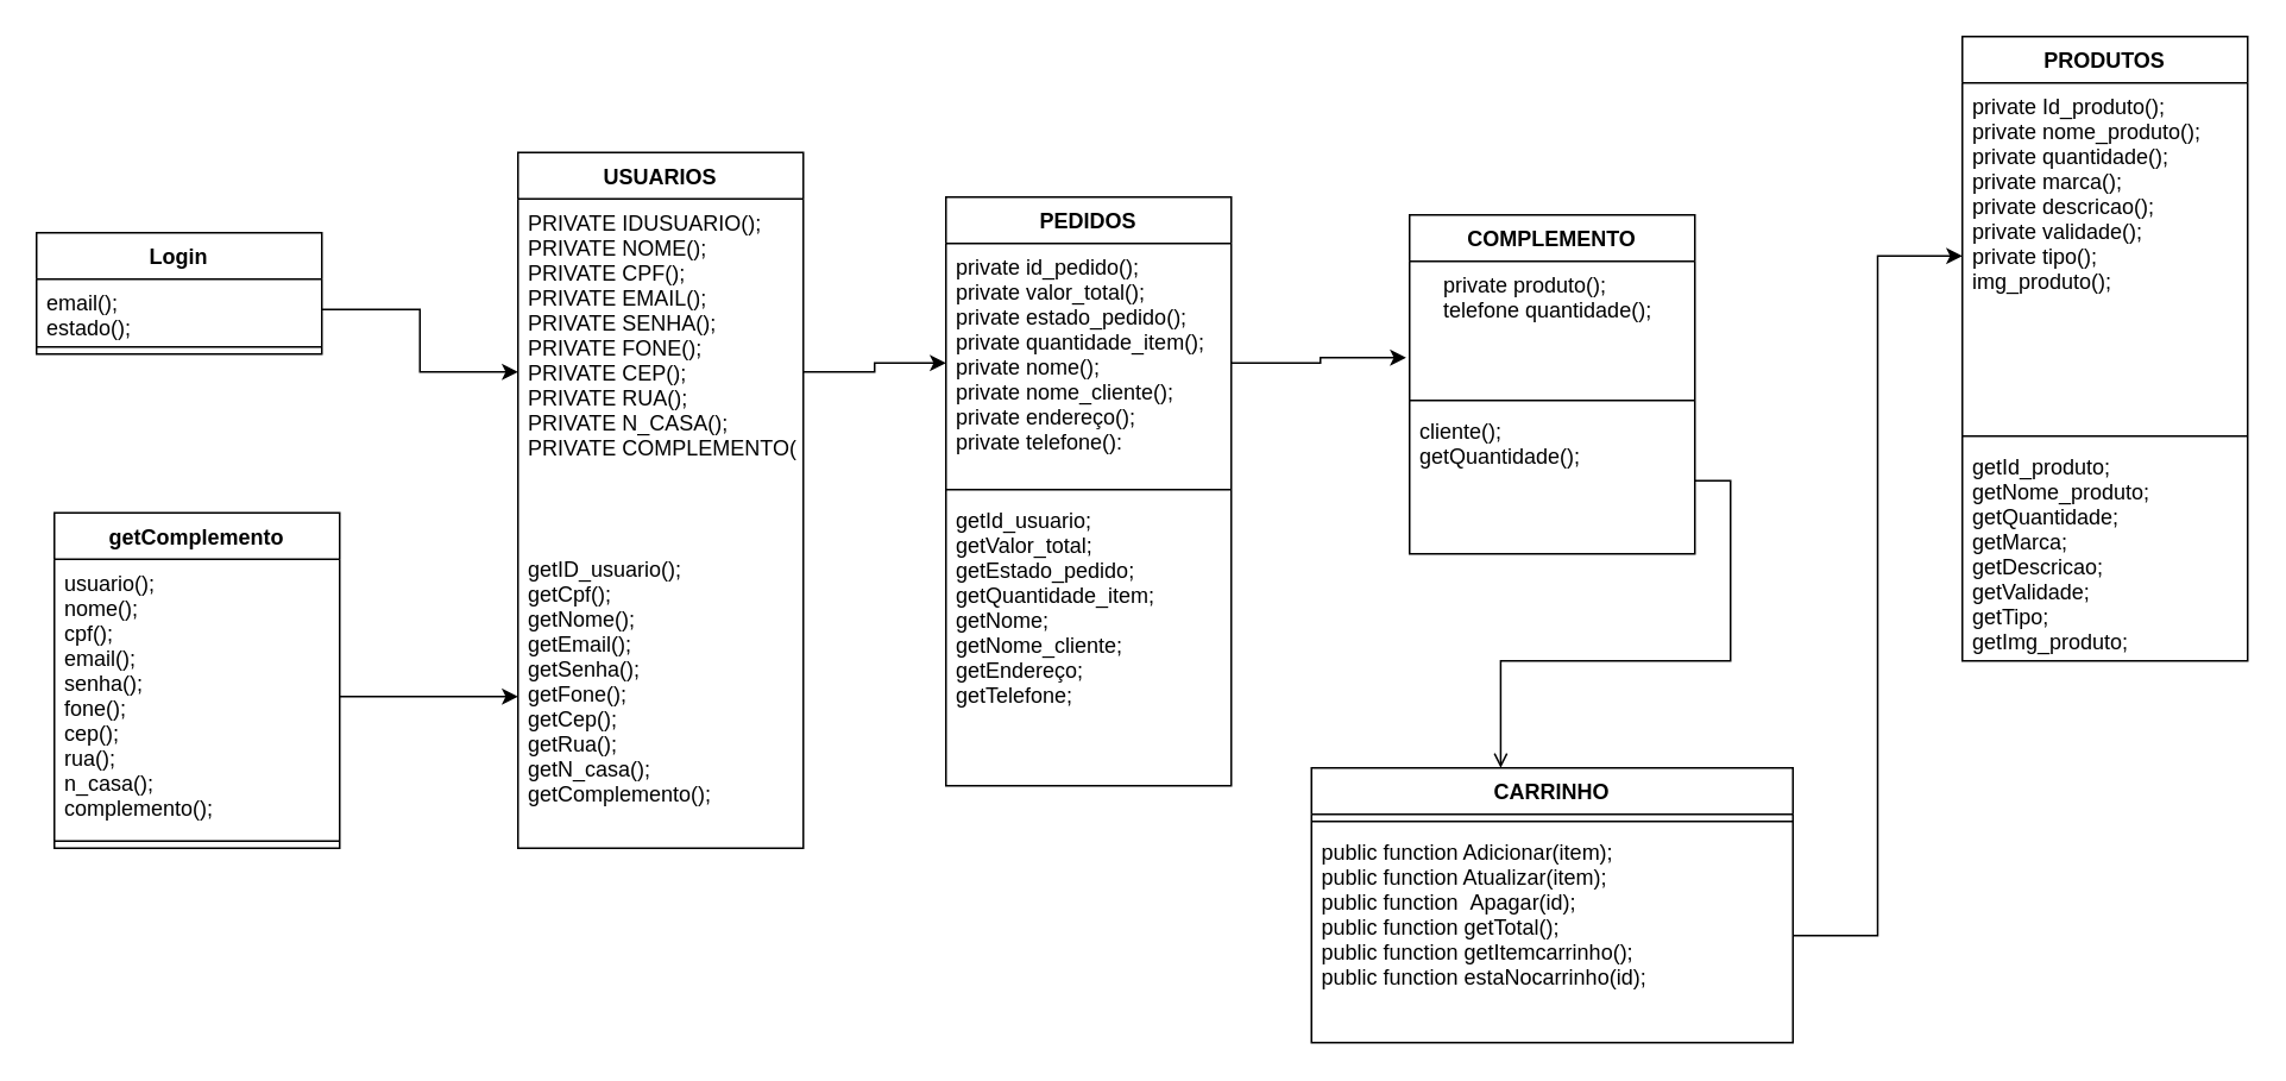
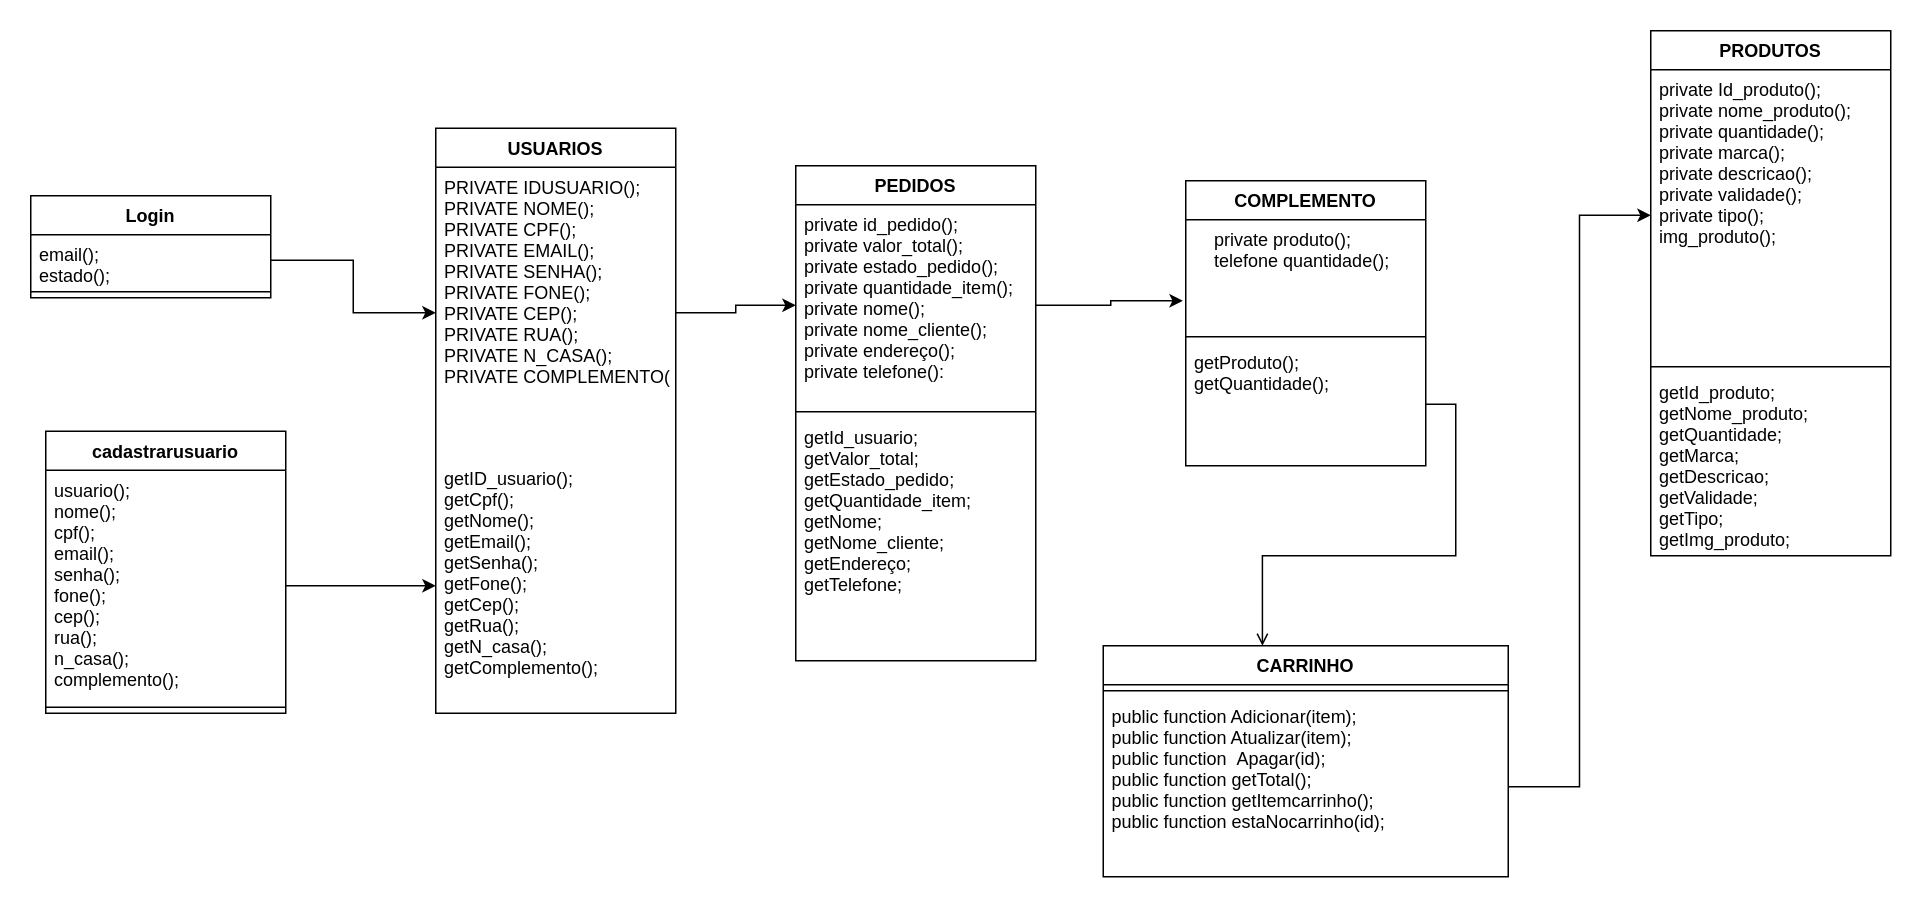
- <mxCell id="16" value="cliente();&#10;getQuantidade();&#10;" style="text;strokeColor=none;fillColor=none;align=left;verticalAlign=top;spacingLeft=4;spacingRight=4;overflow=hidden;rotatable=0;points=[[0,0.5],[1,0.5]];portConstraint=eastwest;" parent="13" vertex="1"><mxGeometry y="108" width="160" height="82" as="geometry" /></mxCell>
+ <mxCell id="16" value="getProduto();&#10;getQuantidade();&#10;" style="text;strokeColor=none;fillColor=none;align=left;verticalAlign=top;spacingLeft=4;spacingRight=4;overflow=hidden;rotatable=0;points=[[0,0.5],[1,0.5]];portConstraint=eastwest;" parent="13" vertex="1"><mxGeometry y="108" width="160" height="82" as="geometry" /></mxCell>
- <mxCell id="24" value="getComplemento" style="swimlane;fontStyle=1;align=center;verticalAlign=top;childLayout=stackLayout;horizontal=1;startSize=26;horizontalStack=0;resizeParent=1;resizeParentMax=0;resizeLast=0;collapsible=1;marginBottom=0;" vertex="1" parent="1"><mxGeometry x="30" y="287" width="160" height="188" as="geometry" /></mxCell>
+ <mxCell id="24" value="cadastrarusuario" style="swimlane;fontStyle=1;align=center;verticalAlign=top;childLayout=stackLayout;horizontal=1;startSize=26;horizontalStack=0;resizeParent=1;resizeParentMax=0;resizeLast=0;collapsible=1;marginBottom=0;" vertex="1" parent="1"><mxGeometry x="30" y="287" width="160" height="188" as="geometry" /></mxCell>
